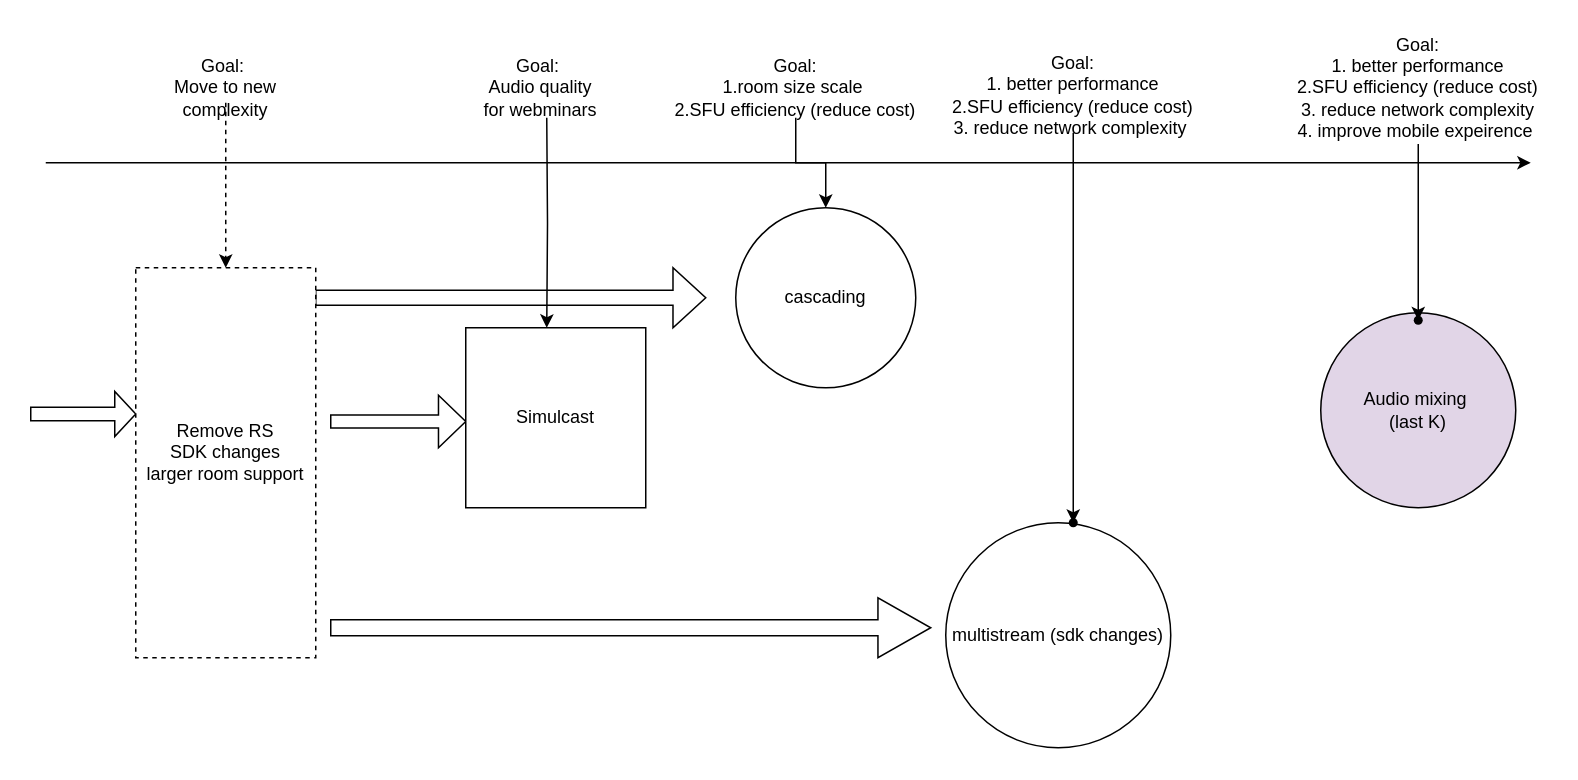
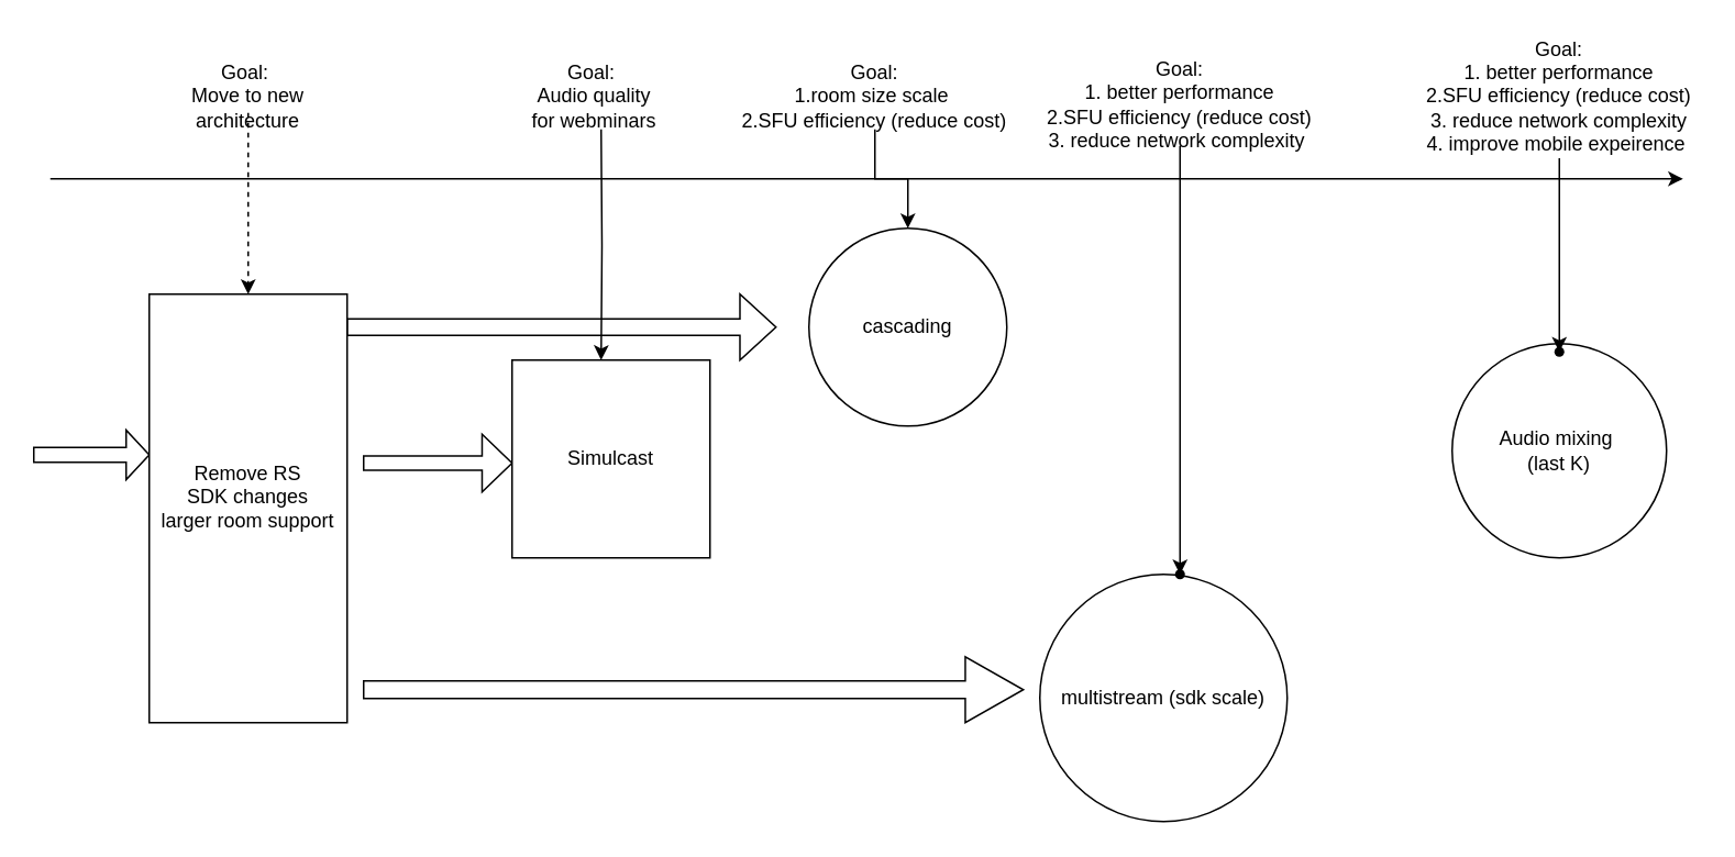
- <mxCell id="13" value="Goal:&amp;nbsp;&lt;br&gt;Move to new complexity" style="text;html=1;strokeColor=none;fillColor=none;align=center;verticalAlign=middle;whiteSpace=wrap;rounded=0;" parent="1" vertex="1"><mxGeometry x="110" y="48" width="80" height="20" as="geometry" /></mxCell>
+ <mxCell id="13" value="Goal:&amp;nbsp;&lt;br&gt;Move to new architecture" style="text;html=1;strokeColor=none;fillColor=none;align=center;verticalAlign=middle;whiteSpace=wrap;rounded=0;" parent="1" vertex="1"><mxGeometry x="110" y="48" width="80" height="20" as="geometry" /></mxCell>
- <mxCell id="10" value="Audio mixing&amp;nbsp;&lt;br&gt;(last K)" style="ellipse;whiteSpace=wrap;html=1;aspect=fixed;fillColor=#e1d5e7;" parent="1" vertex="1"><mxGeometry x="880" y="208" width="130" height="130" as="geometry" /></mxCell>
+ <mxCell id="10" value="Audio mixing&amp;nbsp;&lt;br&gt;(last K)" style="ellipse;whiteSpace=wrap;html=1;aspect=fixed;" parent="1" vertex="1"><mxGeometry x="880" y="208" width="130" height="130" as="geometry" /></mxCell>
- <mxCell id="11" value="&lt;span&gt;Remove RS&lt;/span&gt;&lt;br&gt;&lt;span&gt;SDK changes&lt;/span&gt;&lt;br&gt;&lt;span&gt;larger room support&lt;br&gt;&lt;br&gt;&lt;/span&gt;" style="rounded=0;whiteSpace=wrap;html=1;dashed=1;" parent="1" vertex="1"><mxGeometry x="90" y="178" width="120" height="260" as="geometry" /></mxCell>
+ <mxCell id="11" value="&lt;span&gt;Remove RS&lt;/span&gt;&lt;br&gt;&lt;span&gt;SDK changes&lt;/span&gt;&lt;br&gt;&lt;span&gt;larger room support&lt;br&gt;&lt;br&gt;&lt;/span&gt;" style="rounded=0;whiteSpace=wrap;html=1;" parent="1" vertex="1"><mxGeometry x="90" y="178" width="120" height="260" as="geometry" /></mxCell>
- <mxCell id="6" value="multistream (sdk changes)" style="ellipse;whiteSpace=wrap;html=1;aspect=fixed;" parent="1" vertex="1"><mxGeometry x="630" y="348" width="150" height="150" as="geometry" /></mxCell>
+ <mxCell id="6" value="multistream (sdk scale)" style="ellipse;whiteSpace=wrap;html=1;aspect=fixed;" parent="1" vertex="1"><mxGeometry x="630" y="348" width="150" height="150" as="geometry" /></mxCell>
